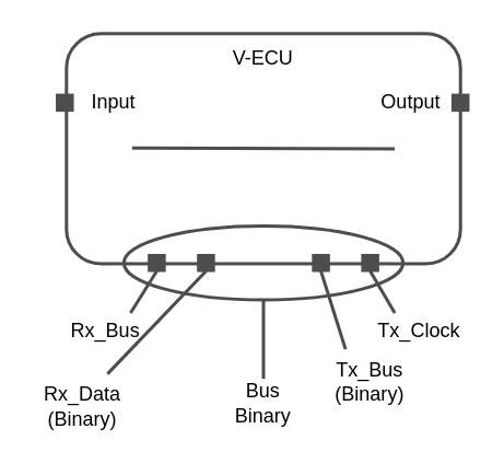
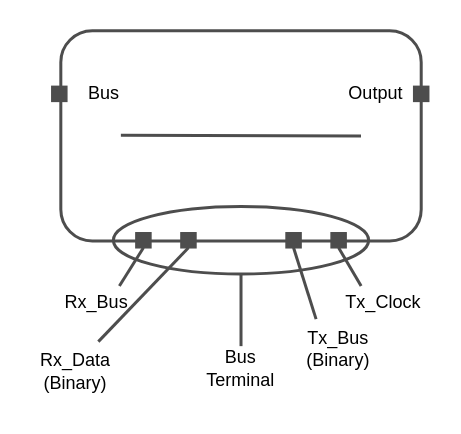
- <mxCell id="12" value="V-ECU" style="text;html=1;strokeColor=none;fillColor=none;align=center;verticalAlign=middle;whiteSpace=wrap;rounded=0;strokeWidth=2;" vertex="1" parent="1"><mxGeometry x="130" y="20" width="60" height="30" as="geometry" /></mxCell>
- <mxCell id="13" value="Input" style="text;html=1;strokeColor=none;fillColor=none;align=center;verticalAlign=middle;whiteSpace=wrap;rounded=0;strokeWidth=2;" vertex="1" parent="1"><mxGeometry x="39" y="47" width="60" height="30" as="geometry" /></mxCell>
+ <mxCell id="13" value="Bus" style="text;html=1;strokeColor=none;fillColor=none;align=center;verticalAlign=middle;whiteSpace=wrap;rounded=0;strokeWidth=2;" vertex="1" parent="1"><mxGeometry x="39" y="47" width="60" height="30" as="geometry" /></mxCell>
- <mxCell id="22" value="Bus Binary" style="text;html=1;strokeColor=none;fillColor=none;align=center;verticalAlign=middle;whiteSpace=wrap;rounded=0;strokeWidth=2;" vertex="1" parent="1"><mxGeometry x="130" y="230" width="60" height="30" as="geometry" /></mxCell>
+ <mxCell id="22" value="Bus Terminal" style="text;html=1;strokeColor=none;fillColor=none;align=center;verticalAlign=middle;whiteSpace=wrap;rounded=0;strokeWidth=2;" vertex="1" parent="1"><mxGeometry x="130" y="230" width="60" height="30" as="geometry" /></mxCell>
